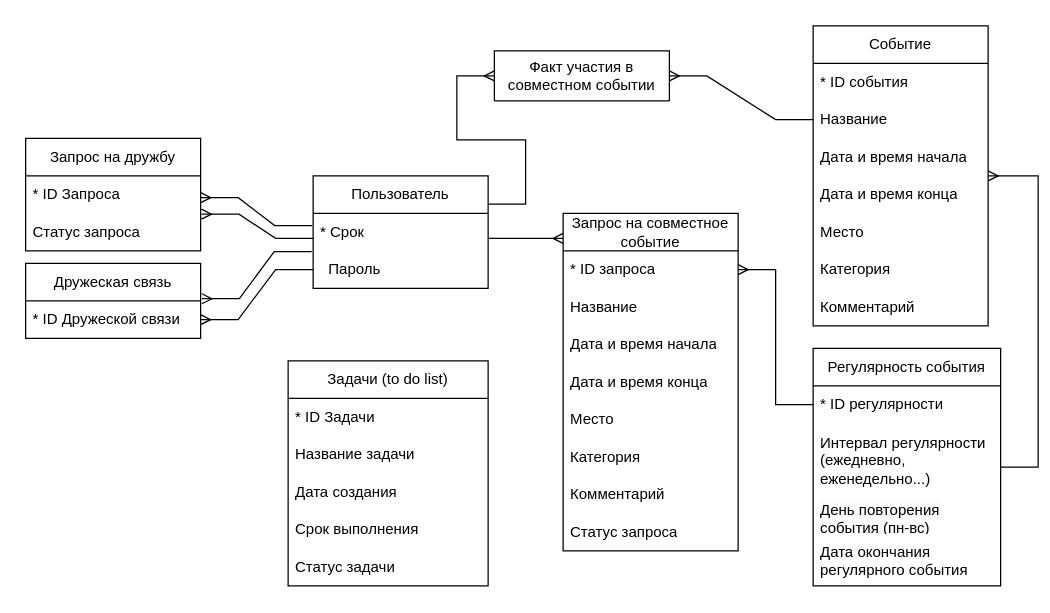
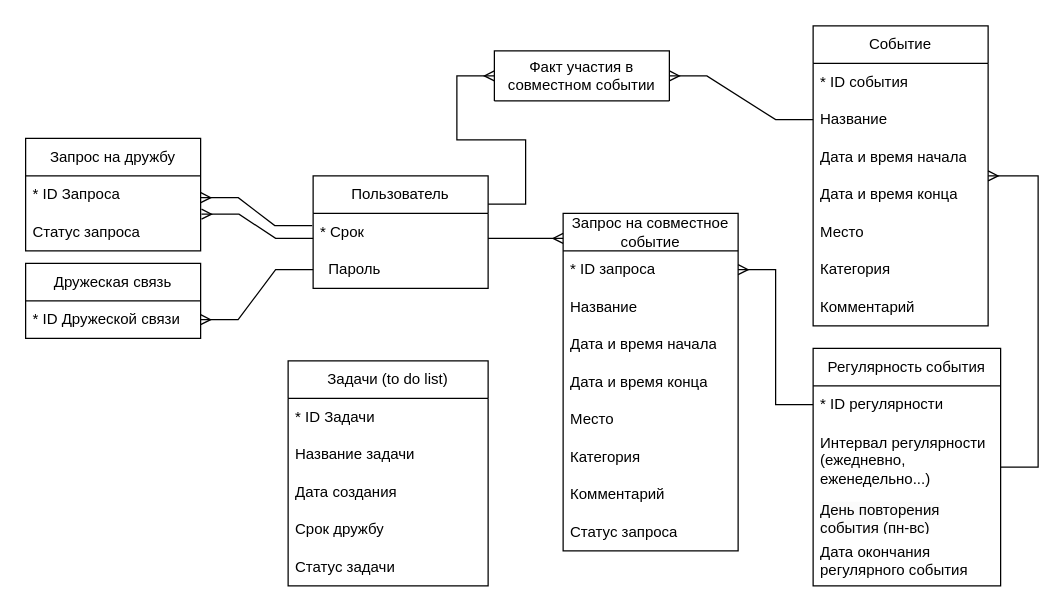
- <mxCell id="46" value="" style="edgeStyle=entityRelationEdgeStyle;fontSize=12;html=1;endArrow=ERmany;rounded=0;exitX=-0.008;exitY=1.019;exitDx=0;exitDy=0;entryX=1.007;entryY=-0.058;entryDx=0;entryDy=0;exitPerimeter=0;entryPerimeter=0;" edge="1" parent="1" source="3" target="6"><mxGeometry width="100" height="100" relative="1" as="geometry"><mxPoint x="260" y="173" as="sourcePoint" /><mxPoint x="170" y="108" as="targetPoint" /><Array as="points"><mxPoint x="220" y="100" /><mxPoint x="260" y="110" /><mxPoint x="230" y="100" /><mxPoint x="220" y="110" /></Array></mxGeometry></mxCell>
- <mxCell id="39" value="Срок выполнения" style="text;strokeColor=none;fillColor=none;align=left;verticalAlign=middle;spacingLeft=4;spacingRight=4;overflow=hidden;points=[[0,0.5],[1,0.5]];portConstraint=eastwest;rotatable=0;whiteSpace=wrap;html=1;" parent="35" vertex="1"><mxGeometry y="120" width="160" height="30" as="geometry" /></mxCell>
+ <mxCell id="39" value="Срок дружбу" style="text;strokeColor=none;fillColor=none;align=left;verticalAlign=middle;spacingLeft=4;spacingRight=4;overflow=hidden;points=[[0,0.5],[1,0.5]];portConstraint=eastwest;rotatable=0;whiteSpace=wrap;html=1;" parent="35" vertex="1"><mxGeometry y="120" width="160" height="30" as="geometry" /></mxCell>
